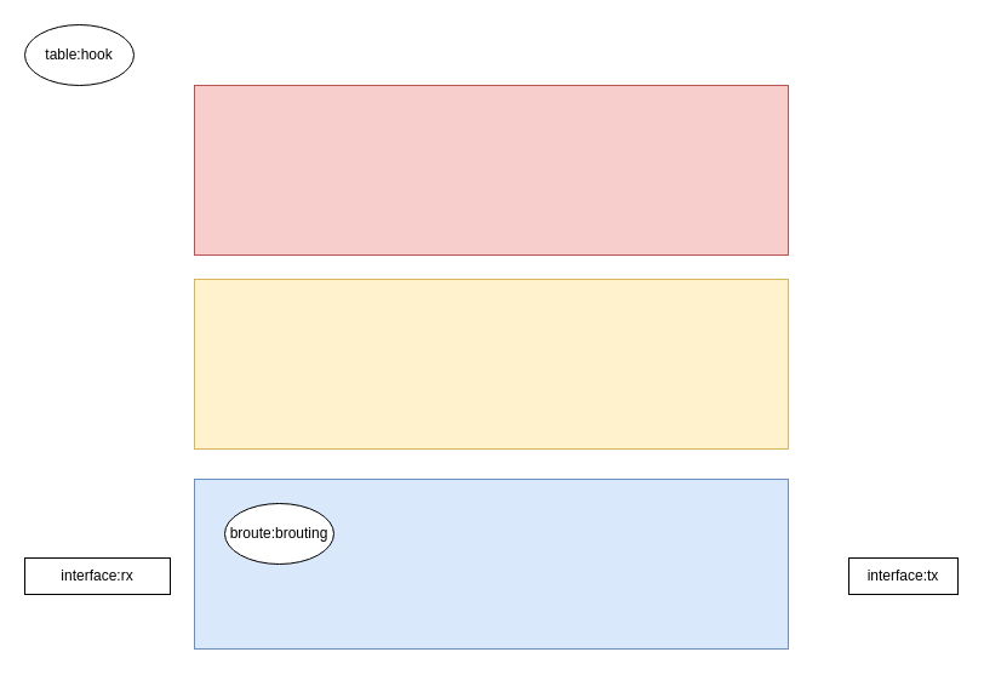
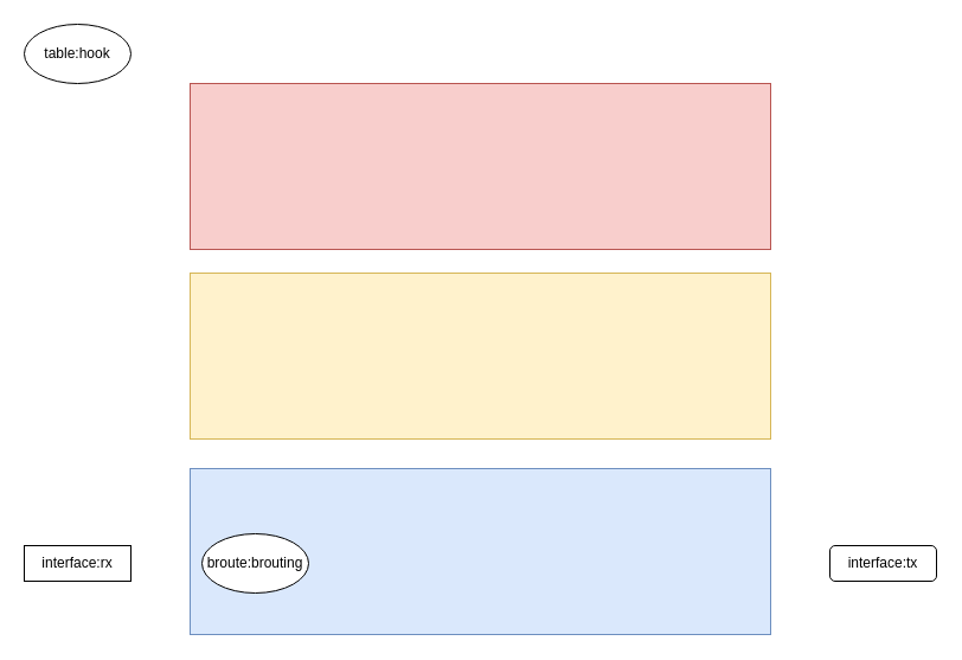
- <mxCell id="5" value="broute:brouting" style="ellipse;whiteSpace=wrap;html=1;" vertex="1" parent="1"><mxGeometry x="185" y="415" width="90" height="50" as="geometry" /></mxCell>
+ <mxCell id="5" value="broute:brouting" style="ellipse;whiteSpace=wrap;html=1;" vertex="1" parent="1"><mxGeometry x="170" y="450" width="90" height="50" as="geometry" /></mxCell>
- <mxCell id="7" value="interface:rx" style="html=1;whiteSpace=wrap;" vertex="1" parent="1"><mxGeometry x="20" y="460" width="120" height="30" as="geometry" /></mxCell>
+ <mxCell id="7" value="interface:rx" style="html=1;whiteSpace=wrap;" vertex="1" parent="1"><mxGeometry x="20" y="460" width="90" height="30" as="geometry" /></mxCell>
- <mxCell id="8" value="interface:tx" style="html=1;whiteSpace=wrap;" vertex="1" parent="1"><mxGeometry x="700" y="460" width="90" height="30" as="geometry" /></mxCell>
+ <mxCell id="8" value="interface:tx" style="html=1;whiteSpace=wrap;rounded=1;" vertex="1" parent="1"><mxGeometry x="700" y="460" width="90" height="30" as="geometry" /></mxCell>
